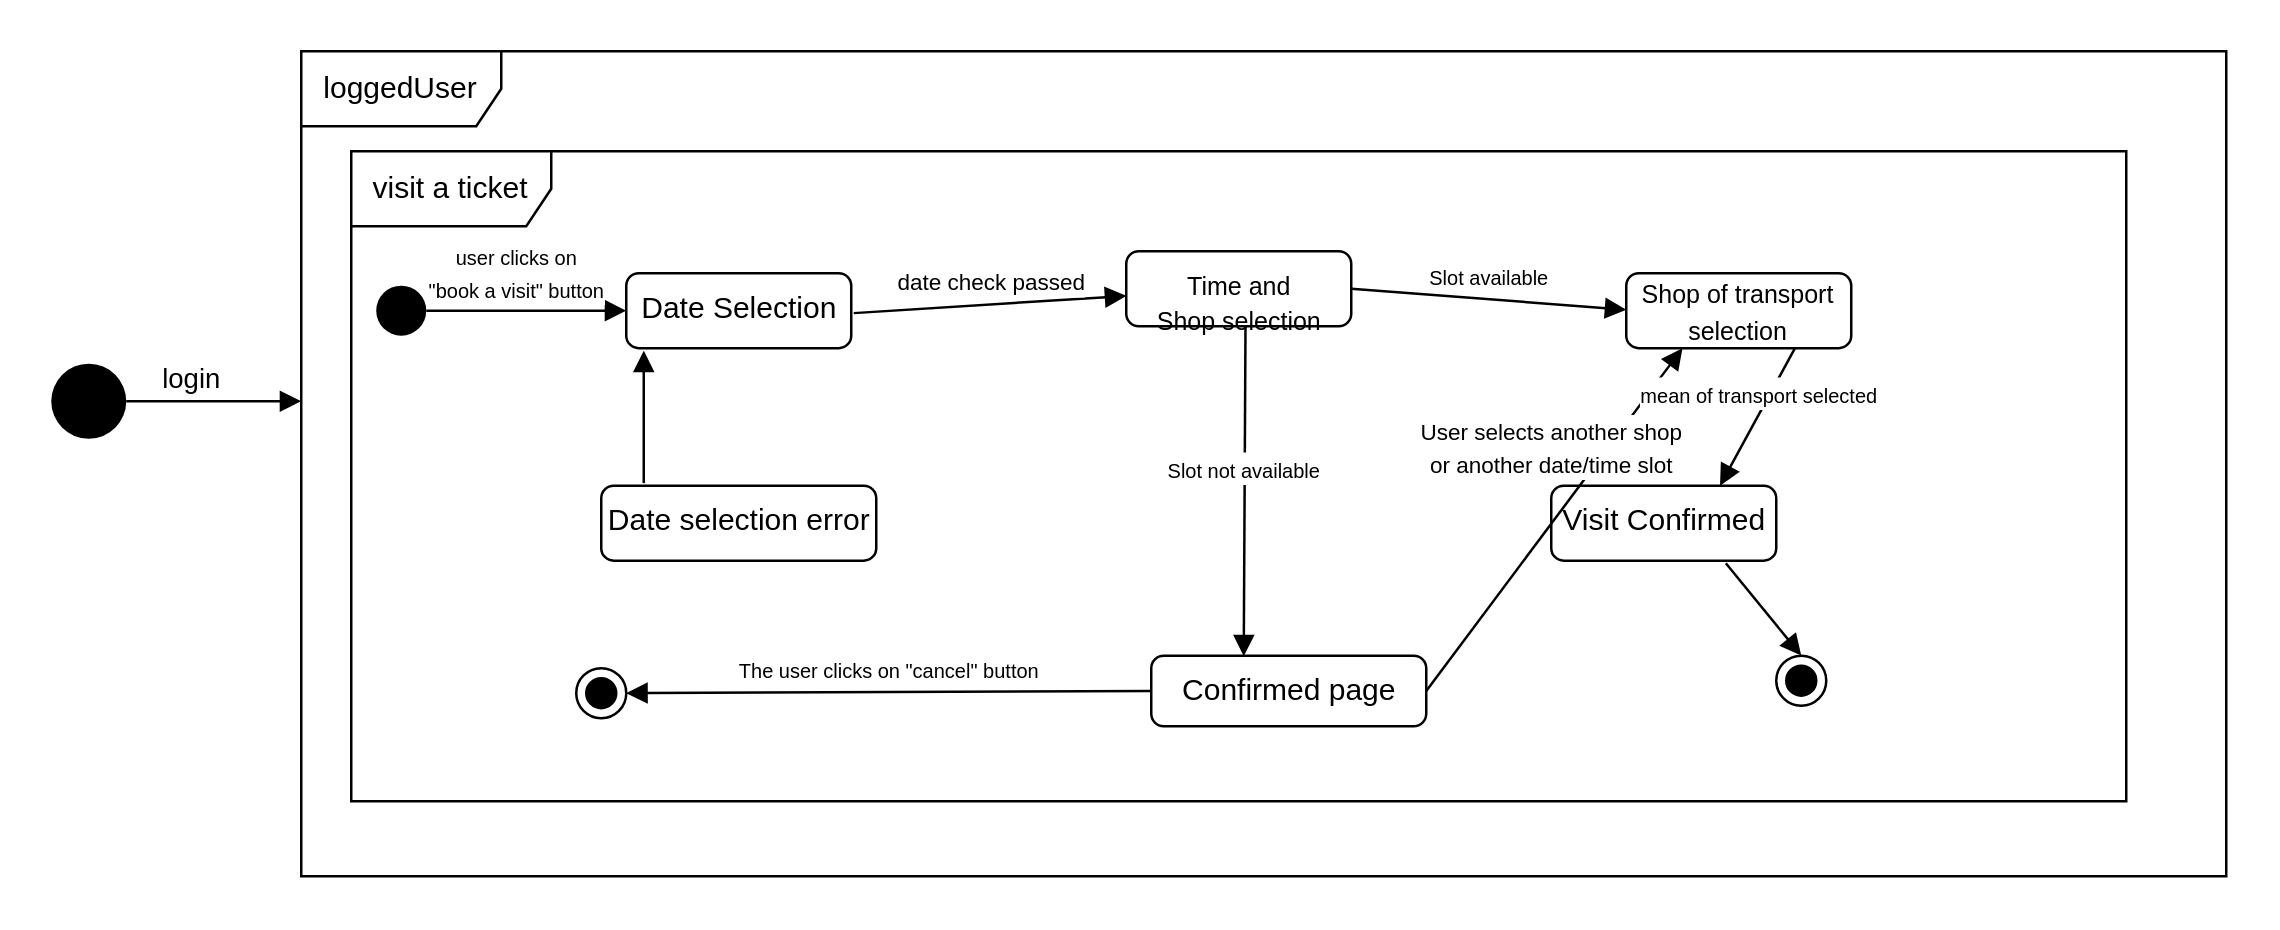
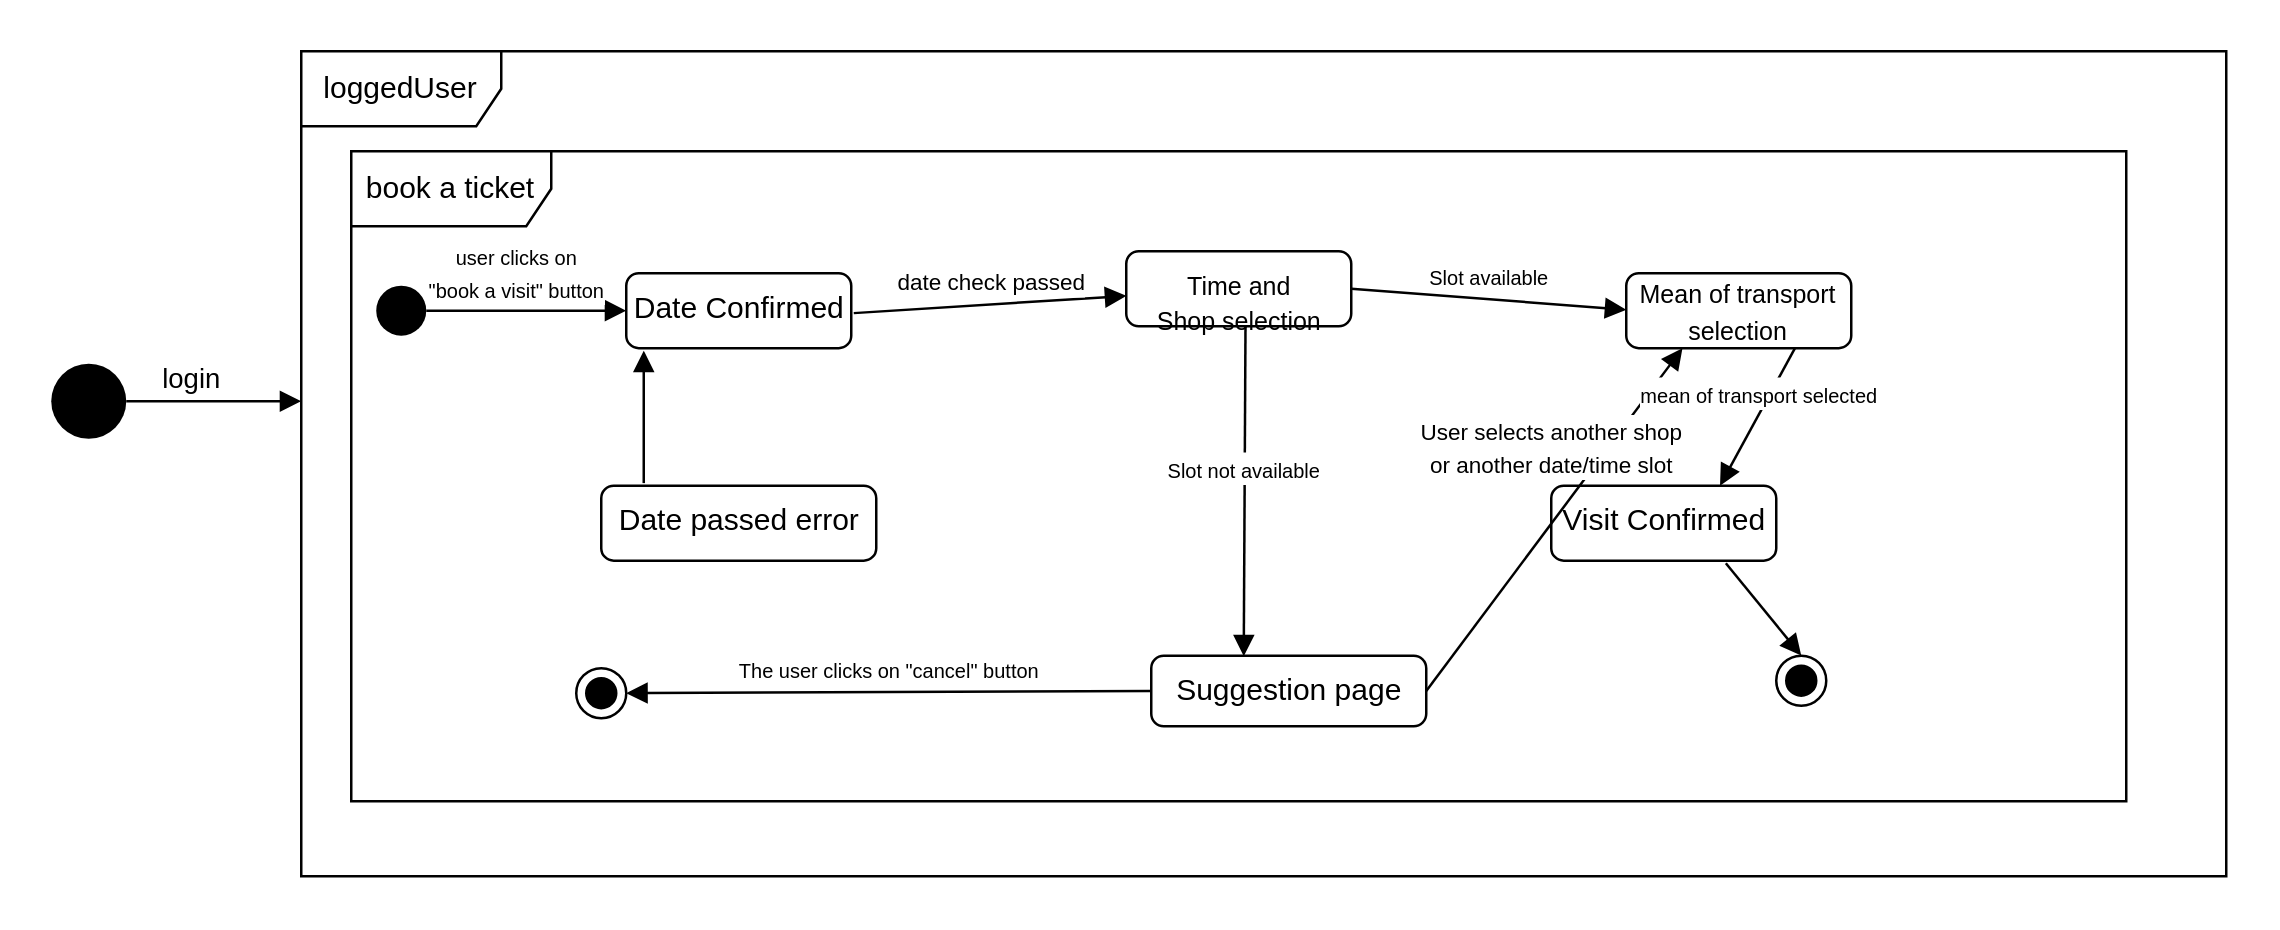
- <mxCell id="3" value="visit a ticket" style="shape=umlFrame;whiteSpace=wrap;html=1;width=80;height=30;" vertex="1" parent="1"><mxGeometry x="140" y="60" width="710" height="260" as="geometry" /></mxCell>
+ <mxCell id="3" value="book a ticket" style="shape=umlFrame;whiteSpace=wrap;html=1;width=80;height=30;" vertex="1" parent="1"><mxGeometry x="140" y="60" width="710" height="260" as="geometry" /></mxCell>
- <mxCell id="8" value="Date Selection" style="html=1;align=center;verticalAlign=top;rounded=1;absoluteArcSize=1;arcSize=10;dashed=0;fillColor=none;" parent="1" vertex="1"><mxGeometry x="250" y="108.75" width="90" height="30" as="geometry" /></mxCell>
+ <mxCell id="8" value="Date Confirmed" style="html=1;align=center;verticalAlign=top;rounded=1;absoluteArcSize=1;arcSize=10;dashed=0;fillColor=none;" parent="1" vertex="1"><mxGeometry x="250" y="108.75" width="90" height="30" as="geometry" /></mxCell>
- <mxCell id="11" value="&lt;font size=&quot;1&quot;&gt;Shop of transport selection&lt;/font&gt;" style="text;html=1;strokeColor=none;fillColor=none;align=center;verticalAlign=middle;whiteSpace=wrap;rounded=0;" parent="1" vertex="1"><mxGeometry x="640" y="113.75" width="110" height="20" as="geometry" /></mxCell>
+ <mxCell id="11" value="&lt;font size=&quot;1&quot;&gt;Mean of transport selection&lt;/font&gt;" style="text;html=1;strokeColor=none;fillColor=none;align=center;verticalAlign=middle;whiteSpace=wrap;rounded=0;" parent="1" vertex="1"><mxGeometry x="640" y="113.75" width="110" height="20" as="geometry" /></mxCell>
- <mxCell id="22" value="Date selection error" style="html=1;align=center;verticalAlign=top;rounded=1;absoluteArcSize=1;arcSize=10;dashed=0;fillColor=none;" vertex="1" parent="1"><mxGeometry x="240" y="193.75" width="110" height="30" as="geometry" /></mxCell>
+ <mxCell id="22" value="Date passed error" style="html=1;align=center;verticalAlign=top;rounded=1;absoluteArcSize=1;arcSize=10;dashed=0;fillColor=none;" vertex="1" parent="1"><mxGeometry x="240" y="193.75" width="110" height="30" as="geometry" /></mxCell>
- <mxCell id="14" value="Confirmed page" style="html=1;align=center;verticalAlign=top;rounded=1;absoluteArcSize=1;arcSize=10;dashed=0;fillColor=none;" vertex="1" parent="1"><mxGeometry x="460" y="261.75" width="110" height="28.25" as="geometry" /></mxCell>
+ <mxCell id="14" value="Suggestion page" style="html=1;align=center;verticalAlign=top;rounded=1;absoluteArcSize=1;arcSize=10;dashed=0;fillColor=none;" vertex="1" parent="1"><mxGeometry x="460" y="261.75" width="110" height="28.25" as="geometry" /></mxCell>
